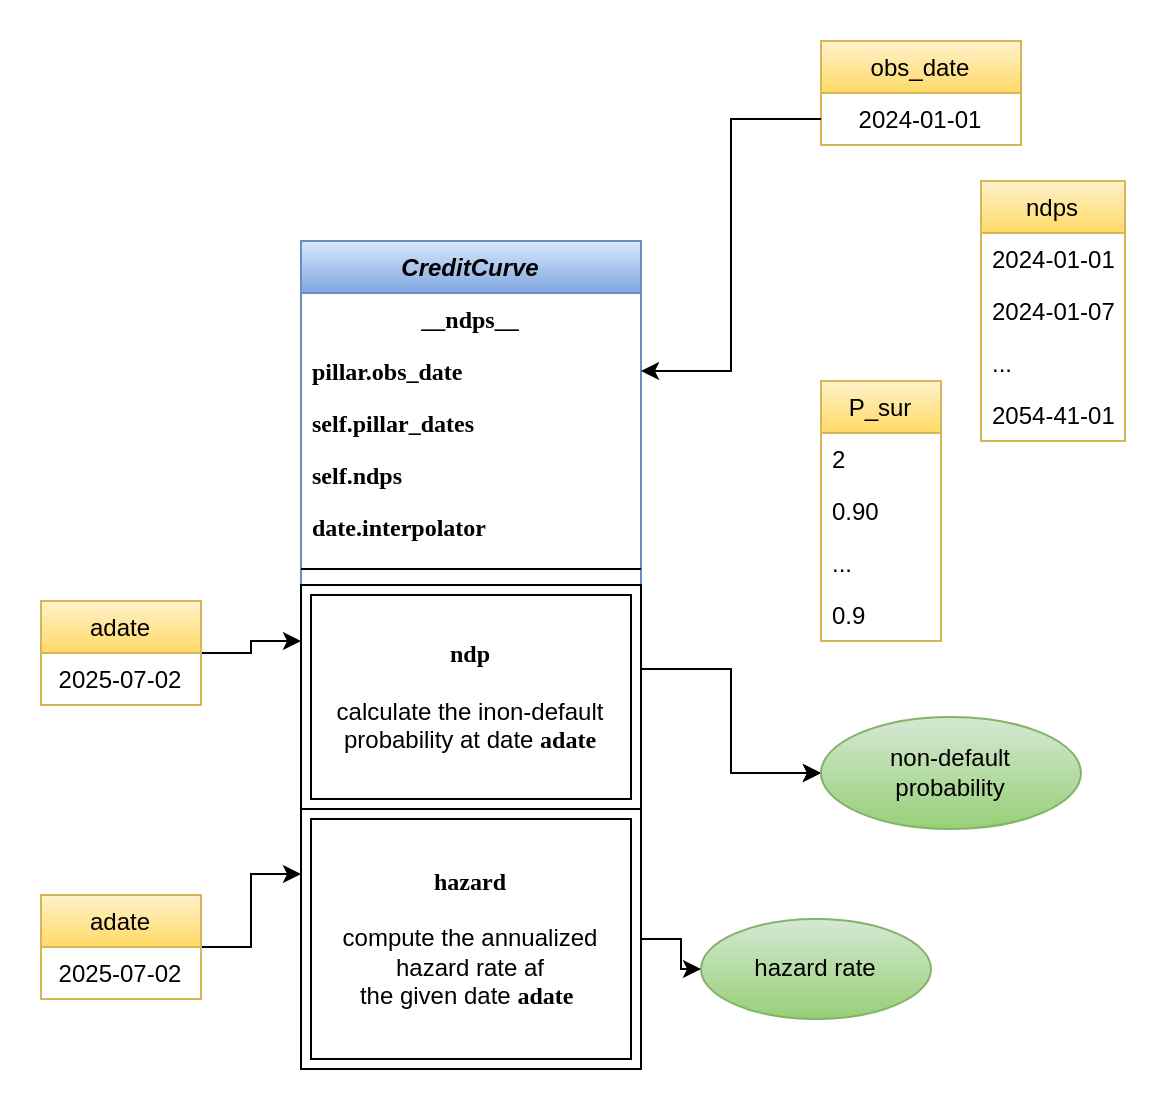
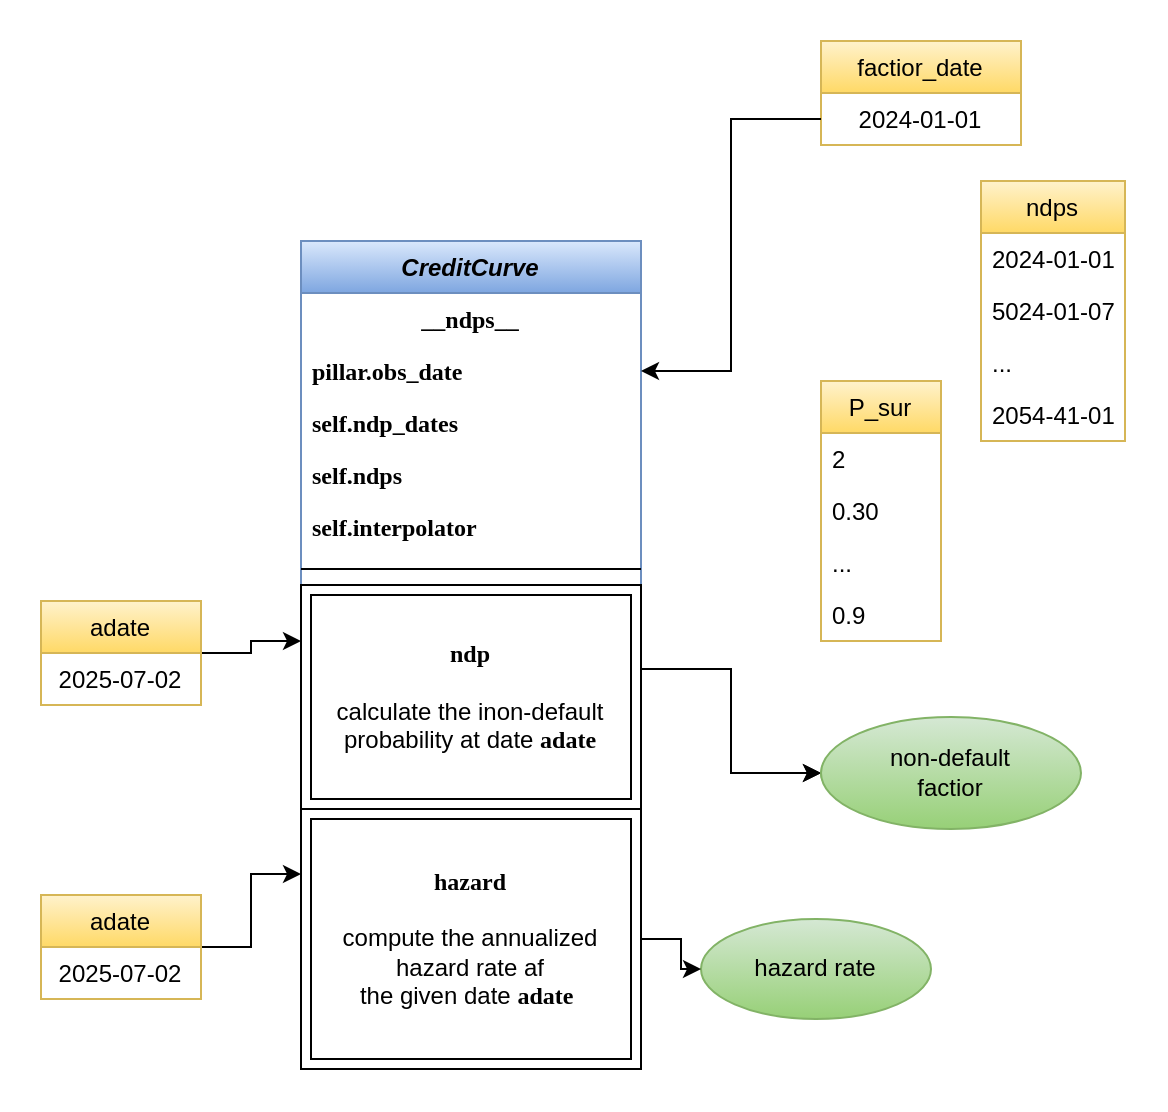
- <mxCell id="21" value="obs_date" style="swimlane;fontStyle=0;align=center;verticalAlign=top;childLayout=stackLayout;horizontal=1;startSize=26;horizontalStack=0;resizeParent=1;resizeLast=0;collapsible=1;marginBottom=0;rounded=0;shadow=0;strokeWidth=1;fillColor=#fff2cc;gradientColor=#ffd966;strokeColor=#d6b656;" parent="1" vertex="1"><mxGeometry x="410" y="20" width="100" height="52" as="geometry"><mxRectangle x="550" y="140" width="160" height="26" as="alternateBounds" /></mxGeometry></mxCell>
+ <mxCell id="21" value="factior_date" style="swimlane;fontStyle=0;align=center;verticalAlign=top;childLayout=stackLayout;horizontal=1;startSize=26;horizontalStack=0;resizeParent=1;resizeLast=0;collapsible=1;marginBottom=0;rounded=0;shadow=0;strokeWidth=1;fillColor=#fff2cc;gradientColor=#ffd966;strokeColor=#d6b656;" parent="1" vertex="1"><mxGeometry x="410" y="20" width="100" height="52" as="geometry"><mxRectangle x="550" y="140" width="160" height="26" as="alternateBounds" /></mxGeometry></mxCell>
- <mxCell id="13" value="2024-01-07" style="text;align=left;verticalAlign=top;spacingLeft=4;spacingRight=4;overflow=hidden;rotatable=0;points=[[0,0.5],[1,0.5]];portConstraint=eastwest;rounded=0;shadow=0;html=0;" parent="11" vertex="1"><mxGeometry y="52" width="72" height="26" as="geometry" /></mxCell>
+ <mxCell id="13" value="5024-01-07" style="text;align=left;verticalAlign=top;spacingLeft=4;spacingRight=4;overflow=hidden;rotatable=0;points=[[0,0.5],[1,0.5]];portConstraint=eastwest;rounded=0;shadow=0;html=0;" parent="11" vertex="1"><mxGeometry y="52" width="72" height="26" as="geometry" /></mxCell>
- <mxCell id="5" value="self.pillar_dates" style="text;align=left;verticalAlign=top;spacingLeft=4;spacingRight=4;overflow=hidden;rotatable=0;points=[[0,0.5],[1,0.5]];portConstraint=eastwest;rounded=0;shadow=0;html=0;fontStyle=1;fontFamily=Lucida Console;" parent="2" vertex="1"><mxGeometry y="78" width="170" height="26" as="geometry" /></mxCell>
+ <mxCell id="5" value="self.ndp_dates" style="text;align=left;verticalAlign=top;spacingLeft=4;spacingRight=4;overflow=hidden;rotatable=0;points=[[0,0.5],[1,0.5]];portConstraint=eastwest;rounded=0;shadow=0;html=0;fontStyle=1;fontFamily=Lucida Console;" parent="2" vertex="1"><mxGeometry y="78" width="170" height="26" as="geometry" /></mxCell>
- <mxCell id="18" value="0.90" style="text;align=left;verticalAlign=top;spacingLeft=4;spacingRight=4;overflow=hidden;rotatable=0;points=[[0,0.5],[1,0.5]];portConstraint=eastwest;rounded=0;shadow=0;html=0;" parent="16" vertex="1"><mxGeometry y="52" width="60" height="26" as="geometry" /></mxCell>
+ <mxCell id="18" value="0.30" style="text;align=left;verticalAlign=top;spacingLeft=4;spacingRight=4;overflow=hidden;rotatable=0;points=[[0,0.5],[1,0.5]];portConstraint=eastwest;rounded=0;shadow=0;html=0;" parent="16" vertex="1"><mxGeometry y="52" width="60" height="26" as="geometry" /></mxCell>
- <mxCell id="7" value="date.interpolator" style="text;align=left;verticalAlign=top;spacingLeft=4;spacingRight=4;overflow=hidden;rotatable=0;points=[[0,0.5],[1,0.5]];portConstraint=eastwest;rounded=0;shadow=0;html=0;fontStyle=1;fontFamily=Lucida Console;" parent="2" vertex="1"><mxGeometry y="130" width="170" height="26" as="geometry" /></mxCell>
+ <mxCell id="7" value="self.interpolator" style="text;align=left;verticalAlign=top;spacingLeft=4;spacingRight=4;overflow=hidden;rotatable=0;points=[[0,0.5],[1,0.5]];portConstraint=eastwest;rounded=0;shadow=0;html=0;fontStyle=1;fontFamily=Lucida Console;" parent="2" vertex="1"><mxGeometry y="130" width="170" height="26" as="geometry" /></mxCell>
- <mxCell id="30" value="non-default&lt;br&gt;probability" style="ellipse;whiteSpace=wrap;html=1;align=center;fillColor=#d5e8d4;gradientColor=#97d077;strokeColor=#82b366;" parent="1" vertex="1"><mxGeometry x="410" y="358" width="130" height="56" as="geometry" /></mxCell>
+ <mxCell id="30" value="non-default&lt;br&gt;factior" style="ellipse;whiteSpace=wrap;html=1;align=center;fillColor=#d5e8d4;gradientColor=#97d077;strokeColor=#82b366;" parent="1" vertex="1"><mxGeometry x="410" y="358" width="130" height="56" as="geometry" /></mxCell>
